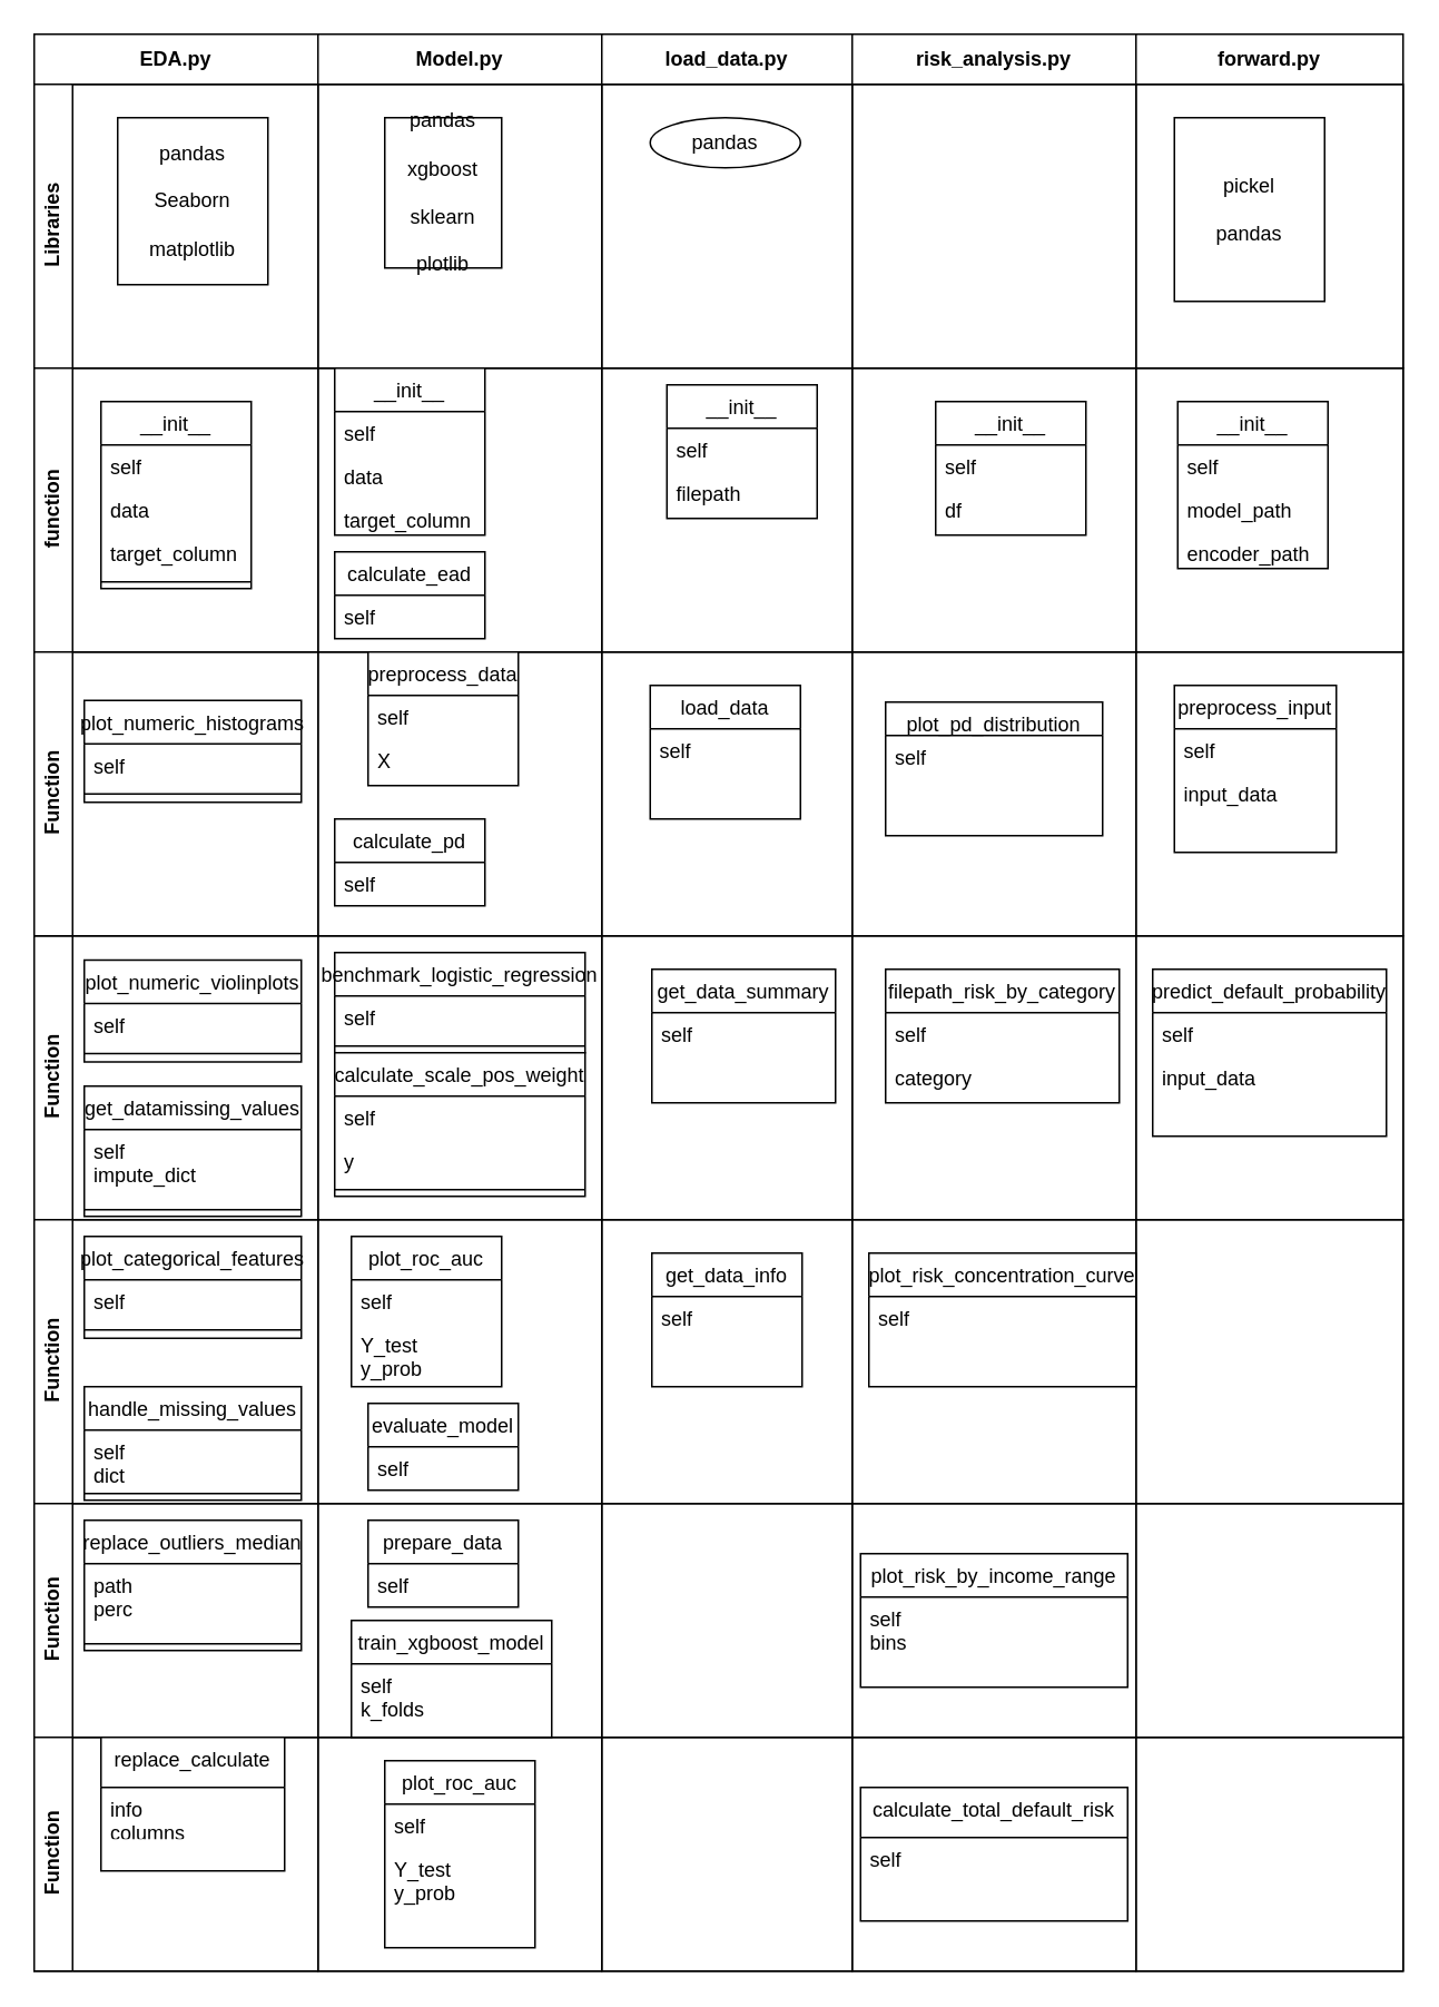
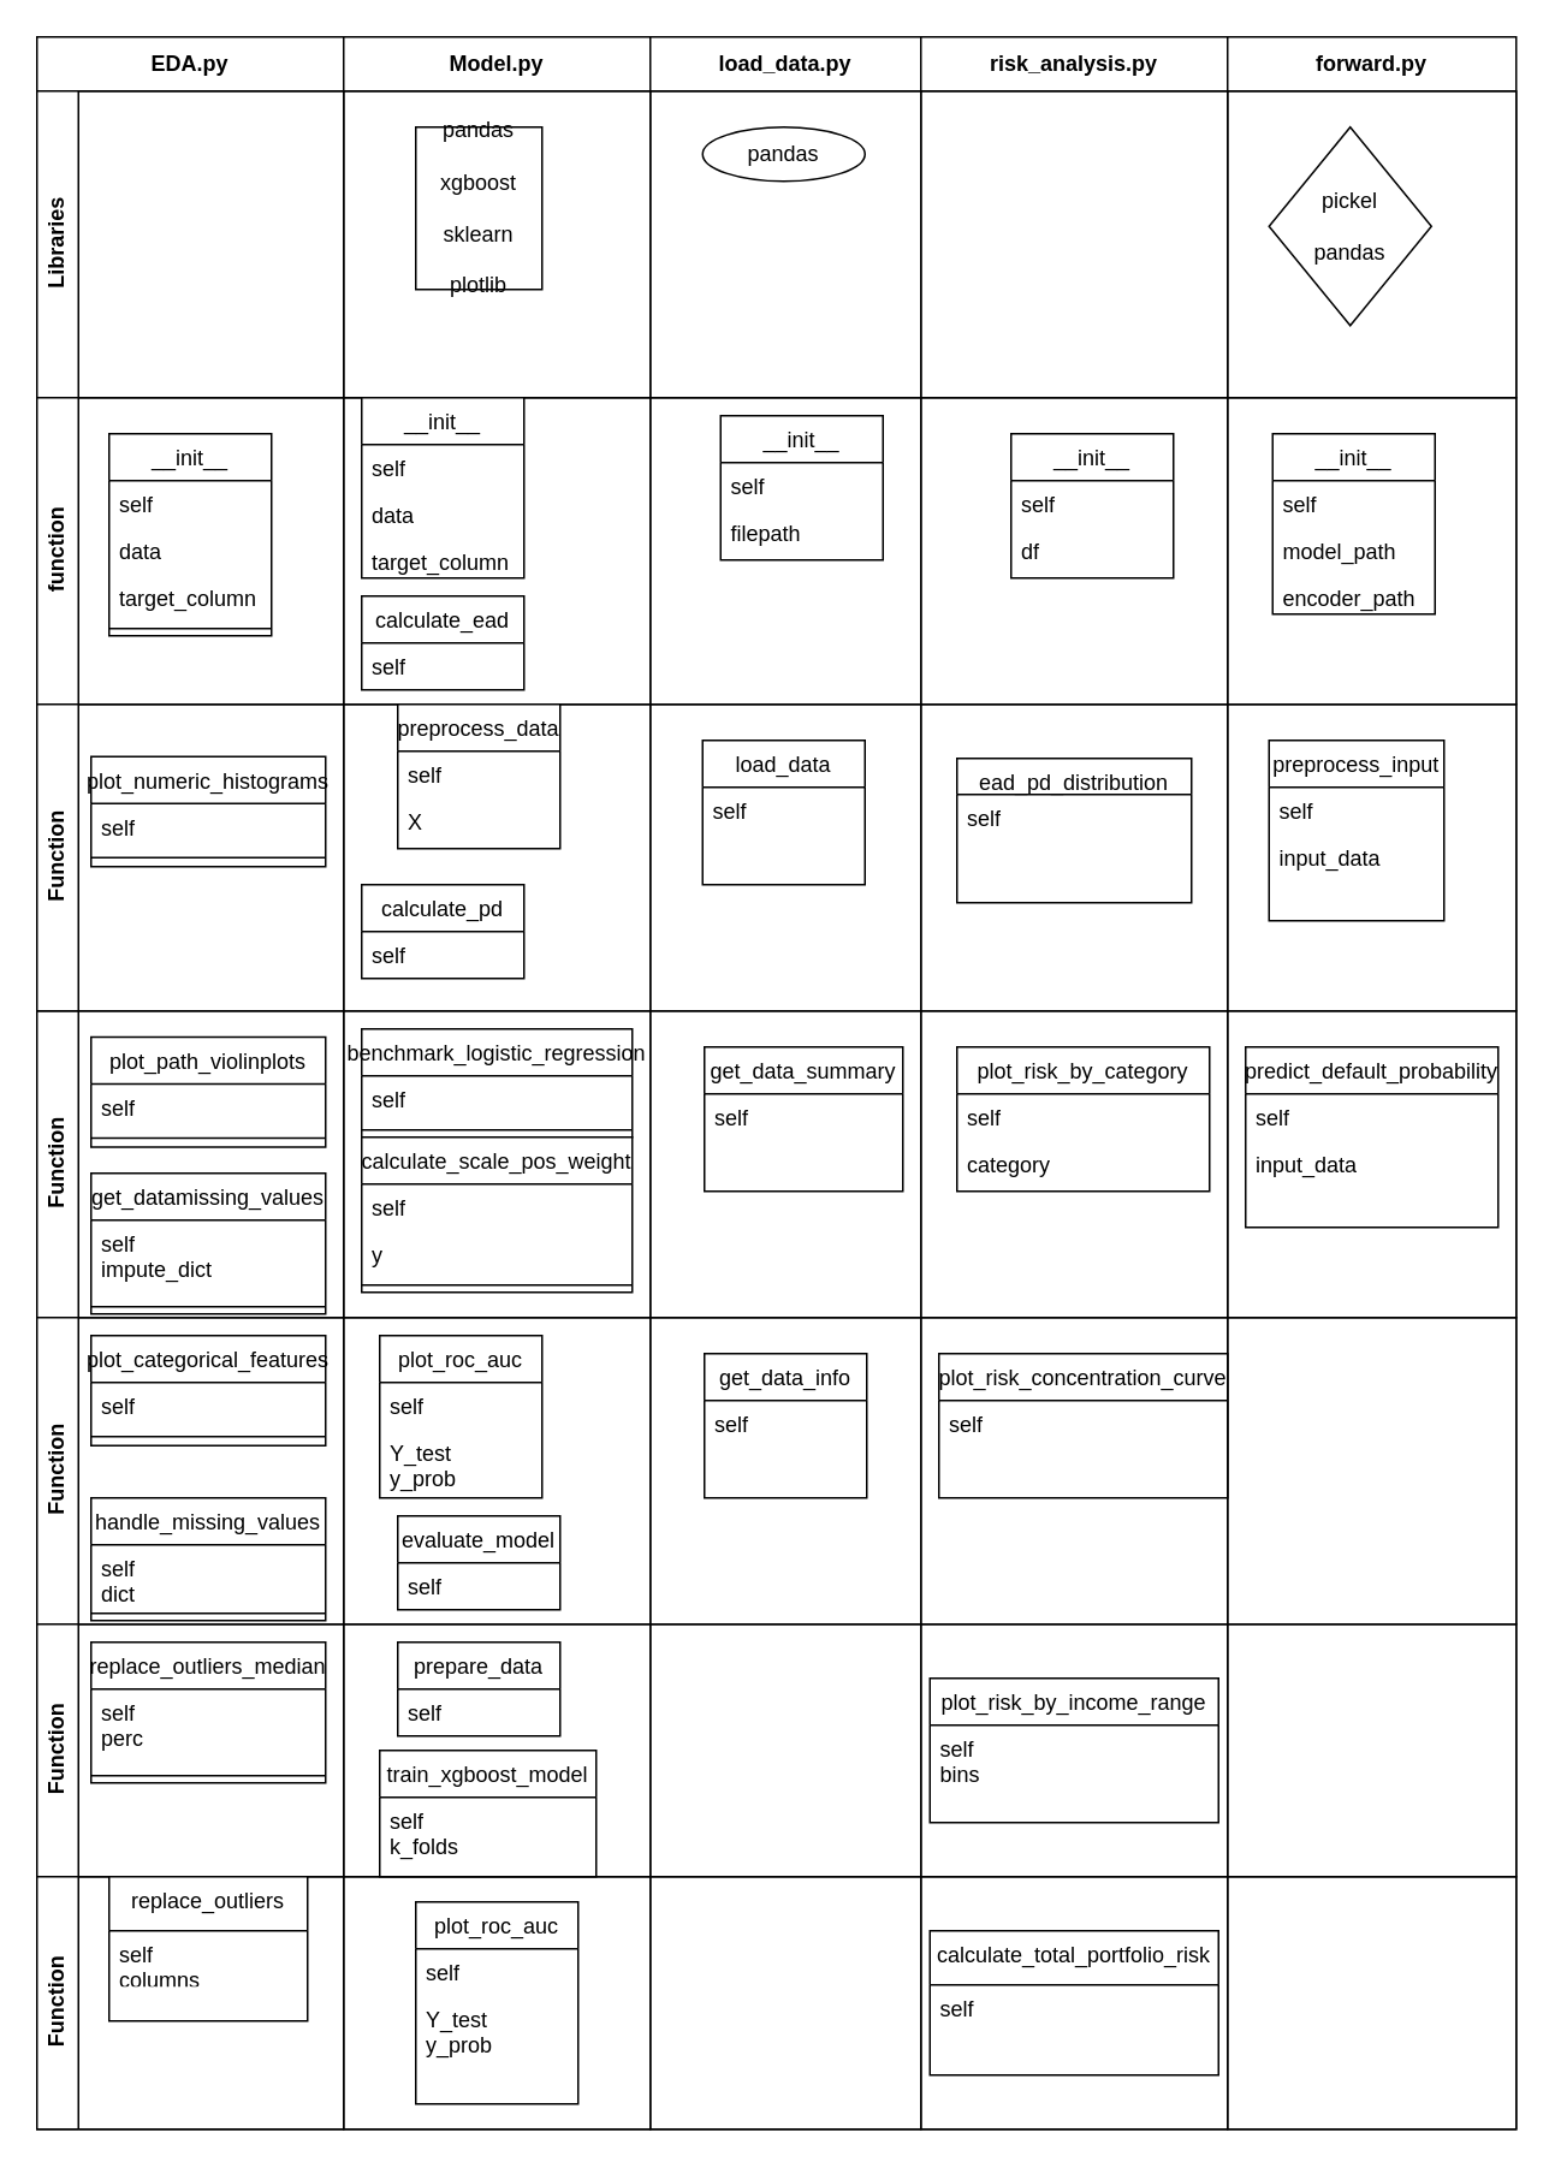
- <mxCell id="4" value="pandas&lt;div&gt;&lt;br&gt;&lt;/div&gt;&lt;div&gt;Seaborn&lt;/div&gt;&lt;div&gt;&lt;br&gt;&lt;/div&gt;&lt;div&gt;matplotlib&lt;/div&gt;" style="rounded=0;whiteSpace=wrap;html=1;" vertex="1" parent="3"><mxGeometry x="50" y="20" width="90" height="100" as="geometry" /></mxCell>
- <mxCell id="81" value="pickel&lt;div&gt;&lt;br&gt;&lt;/div&gt;&lt;div&gt;pandas&lt;/div&gt;" style="rounded=0;whiteSpace=wrap;html=1;" vertex="1" parent="80"><mxGeometry x="23" y="50" width="90" height="110" as="geometry" /></mxCell>
+ <mxCell id="81" value="pickel&lt;div&gt;&lt;br&gt;&lt;/div&gt;&lt;div&gt;pandas&lt;/div&gt;" style="rhombus;whiteSpace=wrap;html=1;" vertex="1" parent="80"><mxGeometry x="23" y="50" width="90" height="110" as="geometry" /></mxCell>
- <mxCell id="95" value="plot_pd_distribution" style="swimlane;fontStyle=0;align=center;verticalAlign=top;childLayout=stackLayout;horizontal=1;startSize=20;horizontalStack=0;resizeParent=1;resizeLast=0;collapsible=1;marginBottom=0;rounded=0;shadow=0;strokeWidth=1;" vertex="1" parent="79"><mxGeometry x="20" y="400" width="130" height="80" as="geometry"><mxRectangle x="40" y="72" width="110" height="26" as="alternateBounds" /></mxGeometry></mxCell>
+ <mxCell id="95" value="ead_pd_distribution" style="swimlane;fontStyle=0;align=center;verticalAlign=top;childLayout=stackLayout;horizontal=1;startSize=20;horizontalStack=0;resizeParent=1;resizeLast=0;collapsible=1;marginBottom=0;rounded=0;shadow=0;strokeWidth=1;" vertex="1" parent="79"><mxGeometry x="20" y="400" width="130" height="80" as="geometry"><mxRectangle x="40" y="72" width="110" height="26" as="alternateBounds" /></mxGeometry></mxCell>
- <mxCell id="6" value="plot_numeric_violinplots" style="swimlane;fontStyle=0;align=center;verticalAlign=top;childLayout=stackLayout;horizontal=1;startSize=26;horizontalStack=0;resizeParent=1;resizeLast=0;collapsible=1;marginBottom=0;rounded=0;shadow=0;strokeWidth=1;" vertex="1" parent="5"><mxGeometry x="30" y="14.5" width="130" height="61" as="geometry"><mxRectangle x="40" y="72" width="110" height="26" as="alternateBounds" /></mxGeometry></mxCell>
+ <mxCell id="6" value="plot_path_violinplots" style="swimlane;fontStyle=0;align=center;verticalAlign=top;childLayout=stackLayout;horizontal=1;startSize=26;horizontalStack=0;resizeParent=1;resizeLast=0;collapsible=1;marginBottom=0;rounded=0;shadow=0;strokeWidth=1;" vertex="1" parent="5"><mxGeometry x="30" y="14.5" width="130" height="61" as="geometry"><mxRectangle x="40" y="72" width="110" height="26" as="alternateBounds" /></mxGeometry></mxCell>
- <mxCell id="97" value="filepath_risk_by_category" style="swimlane;fontStyle=0;align=center;verticalAlign=top;childLayout=stackLayout;horizontal=1;startSize=26;horizontalStack=0;resizeParent=1;resizeLast=0;collapsible=1;marginBottom=0;rounded=0;shadow=0;strokeWidth=1;" vertex="1" parent="79"><mxGeometry x="20" y="560" width="140" height="80" as="geometry"><mxRectangle x="40" y="72" width="110" height="26" as="alternateBounds" /></mxGeometry></mxCell>
+ <mxCell id="97" value="plot_risk_by_category" style="swimlane;fontStyle=0;align=center;verticalAlign=top;childLayout=stackLayout;horizontal=1;startSize=26;horizontalStack=0;resizeParent=1;resizeLast=0;collapsible=1;marginBottom=0;rounded=0;shadow=0;strokeWidth=1;" vertex="1" parent="79"><mxGeometry x="20" y="560" width="140" height="80" as="geometry"><mxRectangle x="40" y="72" width="110" height="26" as="alternateBounds" /></mxGeometry></mxCell>
- <mxCell id="21" value="path&#10;perc&#10;" style="text;align=left;verticalAlign=top;spacingLeft=4;spacingRight=4;overflow=hidden;rotatable=0;points=[[0,0.5],[1,0.5]];portConstraint=eastwest;" vertex="1" parent="20"><mxGeometry y="26" width="130" height="44" as="geometry" /></mxCell>
+ <mxCell id="21" value="self&#10;perc&#10;" style="text;align=left;verticalAlign=top;spacingLeft=4;spacingRight=4;overflow=hidden;rotatable=0;points=[[0,0.5],[1,0.5]];portConstraint=eastwest;" vertex="1" parent="20"><mxGeometry y="26" width="130" height="44" as="geometry" /></mxCell>
- <mxCell id="36" value="replace_calculate" style="swimlane;fontStyle=0;align=center;verticalAlign=top;childLayout=stackLayout;horizontal=1;startSize=30;horizontalStack=0;resizeParent=1;resizeLast=0;collapsible=1;marginBottom=0;rounded=0;shadow=0;strokeWidth=1;" vertex="1" parent="35"><mxGeometry x="40" width="110" height="80" as="geometry"><mxRectangle x="40" width="110" height="26" as="alternateBounds" /></mxGeometry></mxCell>
+ <mxCell id="36" value="replace_outliers" style="swimlane;fontStyle=0;align=center;verticalAlign=top;childLayout=stackLayout;horizontal=1;startSize=30;horizontalStack=0;resizeParent=1;resizeLast=0;collapsible=1;marginBottom=0;rounded=0;shadow=0;strokeWidth=1;" vertex="1" parent="35"><mxGeometry x="40" width="110" height="80" as="geometry"><mxRectangle x="40" width="110" height="26" as="alternateBounds" /></mxGeometry></mxCell>
- <mxCell id="37" value="info&#10;columns&#10;perc" style="text;align=left;verticalAlign=top;spacingLeft=4;spacingRight=4;overflow=hidden;rotatable=0;points=[[0,0.5],[1,0.5]];portConstraint=eastwest;" vertex="1" parent="36"><mxGeometry y="30" width="110" height="26" as="geometry" /></mxCell>
+ <mxCell id="37" value="self&#10;columns&#10;perc" style="text;align=left;verticalAlign=top;spacingLeft=4;spacingRight=4;overflow=hidden;rotatable=0;points=[[0,0.5],[1,0.5]];portConstraint=eastwest;" vertex="1" parent="36"><mxGeometry y="30" width="110" height="26" as="geometry" /></mxCell>
- <mxCell id="104" value="calculate_total_default_risk" style="swimlane;fontStyle=0;align=center;verticalAlign=top;childLayout=stackLayout;horizontal=1;startSize=30;horizontalStack=0;resizeParent=1;resizeLast=0;collapsible=1;marginBottom=0;rounded=0;shadow=0;strokeWidth=1;" vertex="1" parent="79"><mxGeometry x="5" y="1050" width="160" height="80" as="geometry"><mxRectangle x="40" y="72" width="110" height="26" as="alternateBounds" /></mxGeometry></mxCell>
+ <mxCell id="104" value="calculate_total_portfolio_risk" style="swimlane;fontStyle=0;align=center;verticalAlign=top;childLayout=stackLayout;horizontal=1;startSize=30;horizontalStack=0;resizeParent=1;resizeLast=0;collapsible=1;marginBottom=0;rounded=0;shadow=0;strokeWidth=1;" vertex="1" parent="79"><mxGeometry x="5" y="1050" width="160" height="80" as="geometry"><mxRectangle x="40" y="72" width="110" height="26" as="alternateBounds" /></mxGeometry></mxCell>
